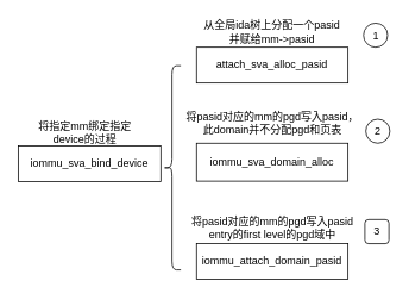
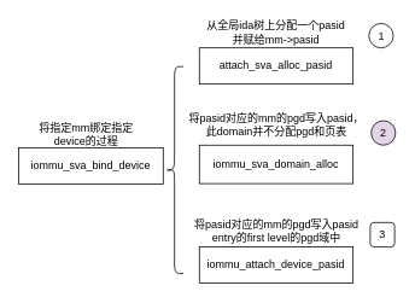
- <mxCell id="10" value="2" style="ellipse;whiteSpace=wrap;html=1;aspect=fixed;" vertex="1" parent="1"><mxGeometry x="410" y="132.5" width="27" height="27" as="geometry" /></mxCell>
+ <mxCell id="10" value="2" style="ellipse;whiteSpace=wrap;html=1;aspect=fixed;fillColor=#e1d5e7;" vertex="1" parent="1"><mxGeometry x="410" y="132.5" width="27" height="27" as="geometry" /></mxCell>
- <mxCell id="5" value="iommu_attach_domain_pasid" style="rounded=0;whiteSpace=wrap;html=1;" vertex="1" parent="1"><mxGeometry x="220" y="272" width="170" height="40" as="geometry" /></mxCell>
+ <mxCell id="5" value="iommu_attach_device_pasid" style="rounded=0;whiteSpace=wrap;html=1;" vertex="1" parent="1"><mxGeometry x="220" y="272" width="170" height="40" as="geometry" /></mxCell>
